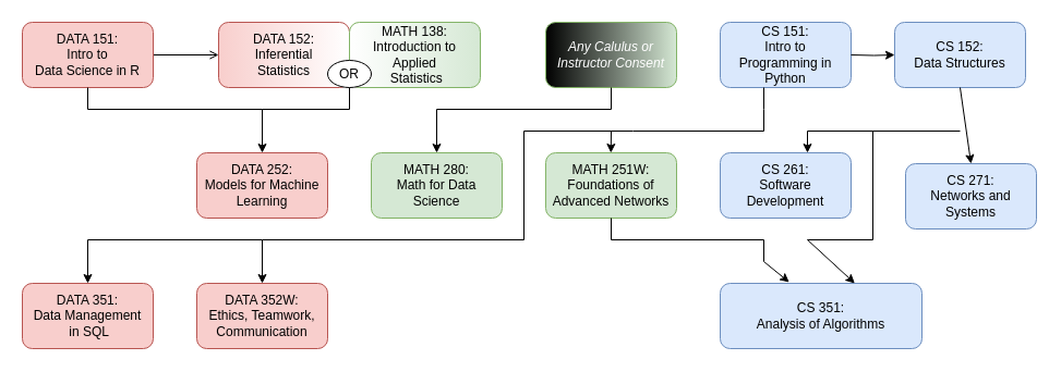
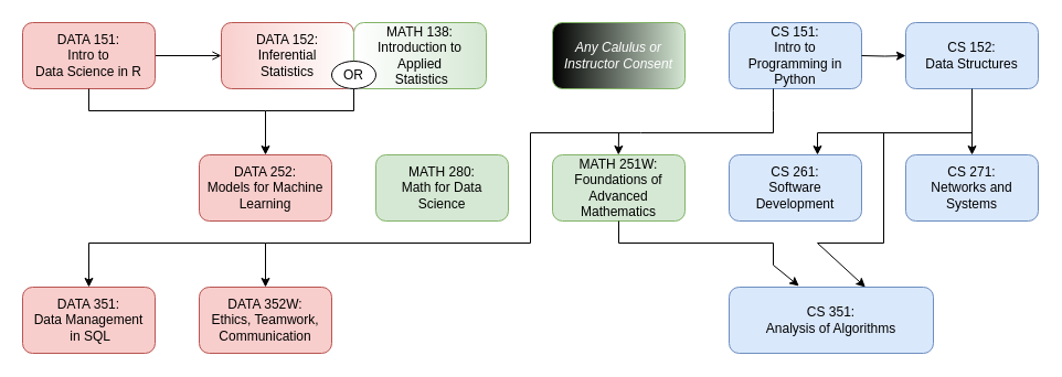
- <mxCell id="29" value="" style="endArrow=classic;html=1;rounded=0;exitX=0.5;exitY=1;exitDx=0;exitDy=0;entryX=0.5;entryY=0;entryDx=0;entryDy=0;" edge="1" parent="1" source="28" target="6"><mxGeometry width="50" height="50" relative="1" as="geometry"><mxPoint x="450" y="200" as="sourcePoint" /><mxPoint x="500" y="150" as="targetPoint" /><Array as="points"><mxPoint x="560" y="100" /><mxPoint x="400" y="100" /></Array></mxGeometry></mxCell>
- <mxCell id="14" value="&lt;div&gt;MATH 251W:&lt;/div&gt;&lt;div&gt;Foundations of Advanced Networks&lt;br&gt;&lt;/div&gt;" style="rounded=1;whiteSpace=wrap;html=1;fillColor=#d5e8d4;strokeColor=#82b366;" parent="1" vertex="1"><mxGeometry x="500" y="140" width="120" height="60" as="geometry" /></mxCell>
+ <mxCell id="14" value="&lt;div&gt;MATH 251W:&lt;/div&gt;&lt;div&gt;Foundations of Advanced Mathematics&lt;br&gt;&lt;/div&gt;" style="rounded=1;whiteSpace=wrap;html=1;fillColor=#d5e8d4;strokeColor=#82b366;" parent="1" vertex="1"><mxGeometry x="500" y="140" width="120" height="60" as="geometry" /></mxCell>
- <mxCell id="18" value="&lt;div&gt;CS 271:&lt;/div&gt;&lt;div&gt;Networks and Systems&lt;br&gt;&lt;/div&gt;" style="rounded=1;whiteSpace=wrap;html=1;fillColor=#dae8fc;strokeColor=#6c8ebf;" parent="1" vertex="1"><mxGeometry x="830" y="150" width="120" height="60" as="geometry" /></mxCell>
+ <mxCell id="18" value="&lt;div&gt;CS 271:&lt;/div&gt;&lt;div&gt;Networks and Systems&lt;br&gt;&lt;/div&gt;" style="rounded=1;whiteSpace=wrap;html=1;fillColor=#dae8fc;strokeColor=#6c8ebf;" parent="1" vertex="1"><mxGeometry x="820" y="140" width="120" height="60" as="geometry" /></mxCell>
